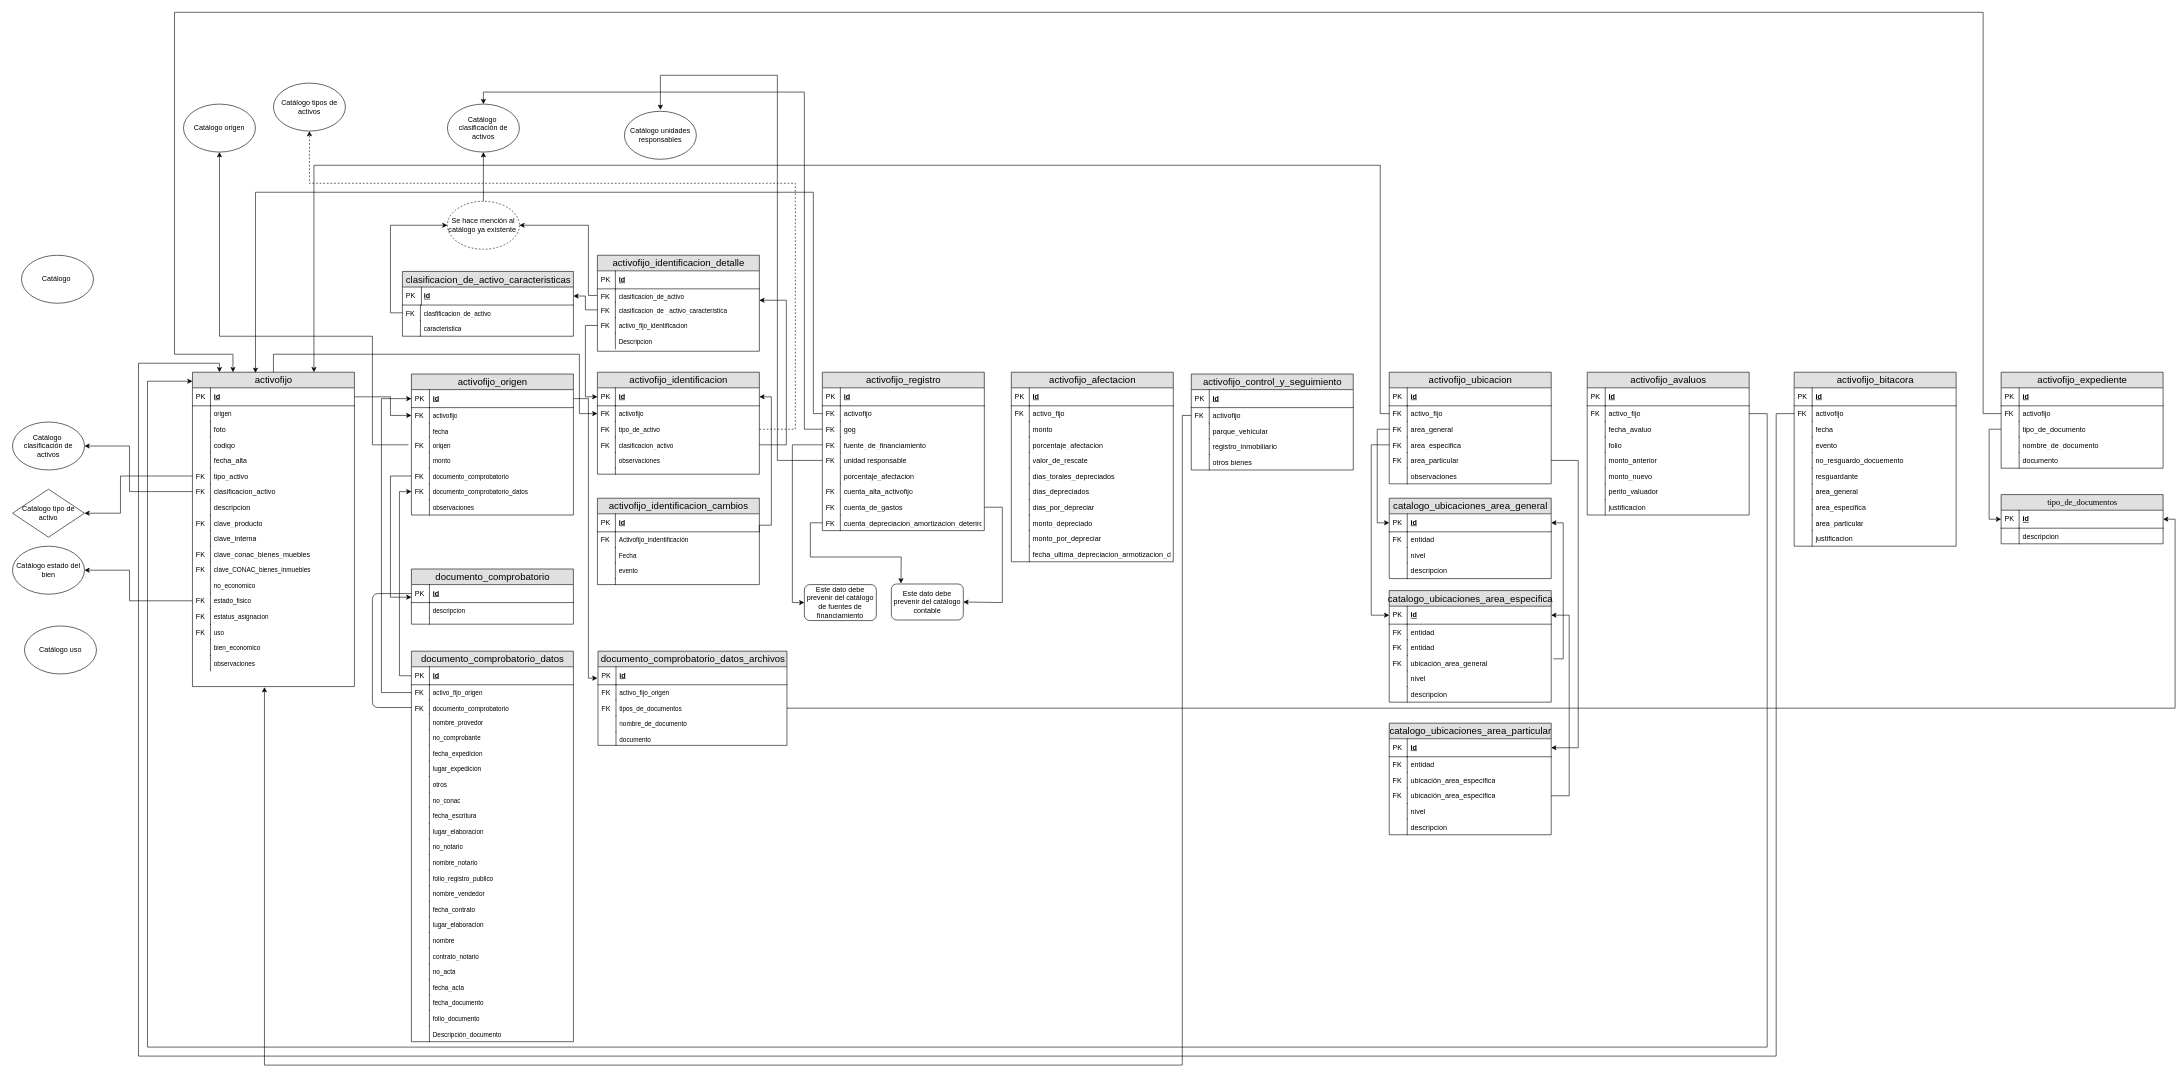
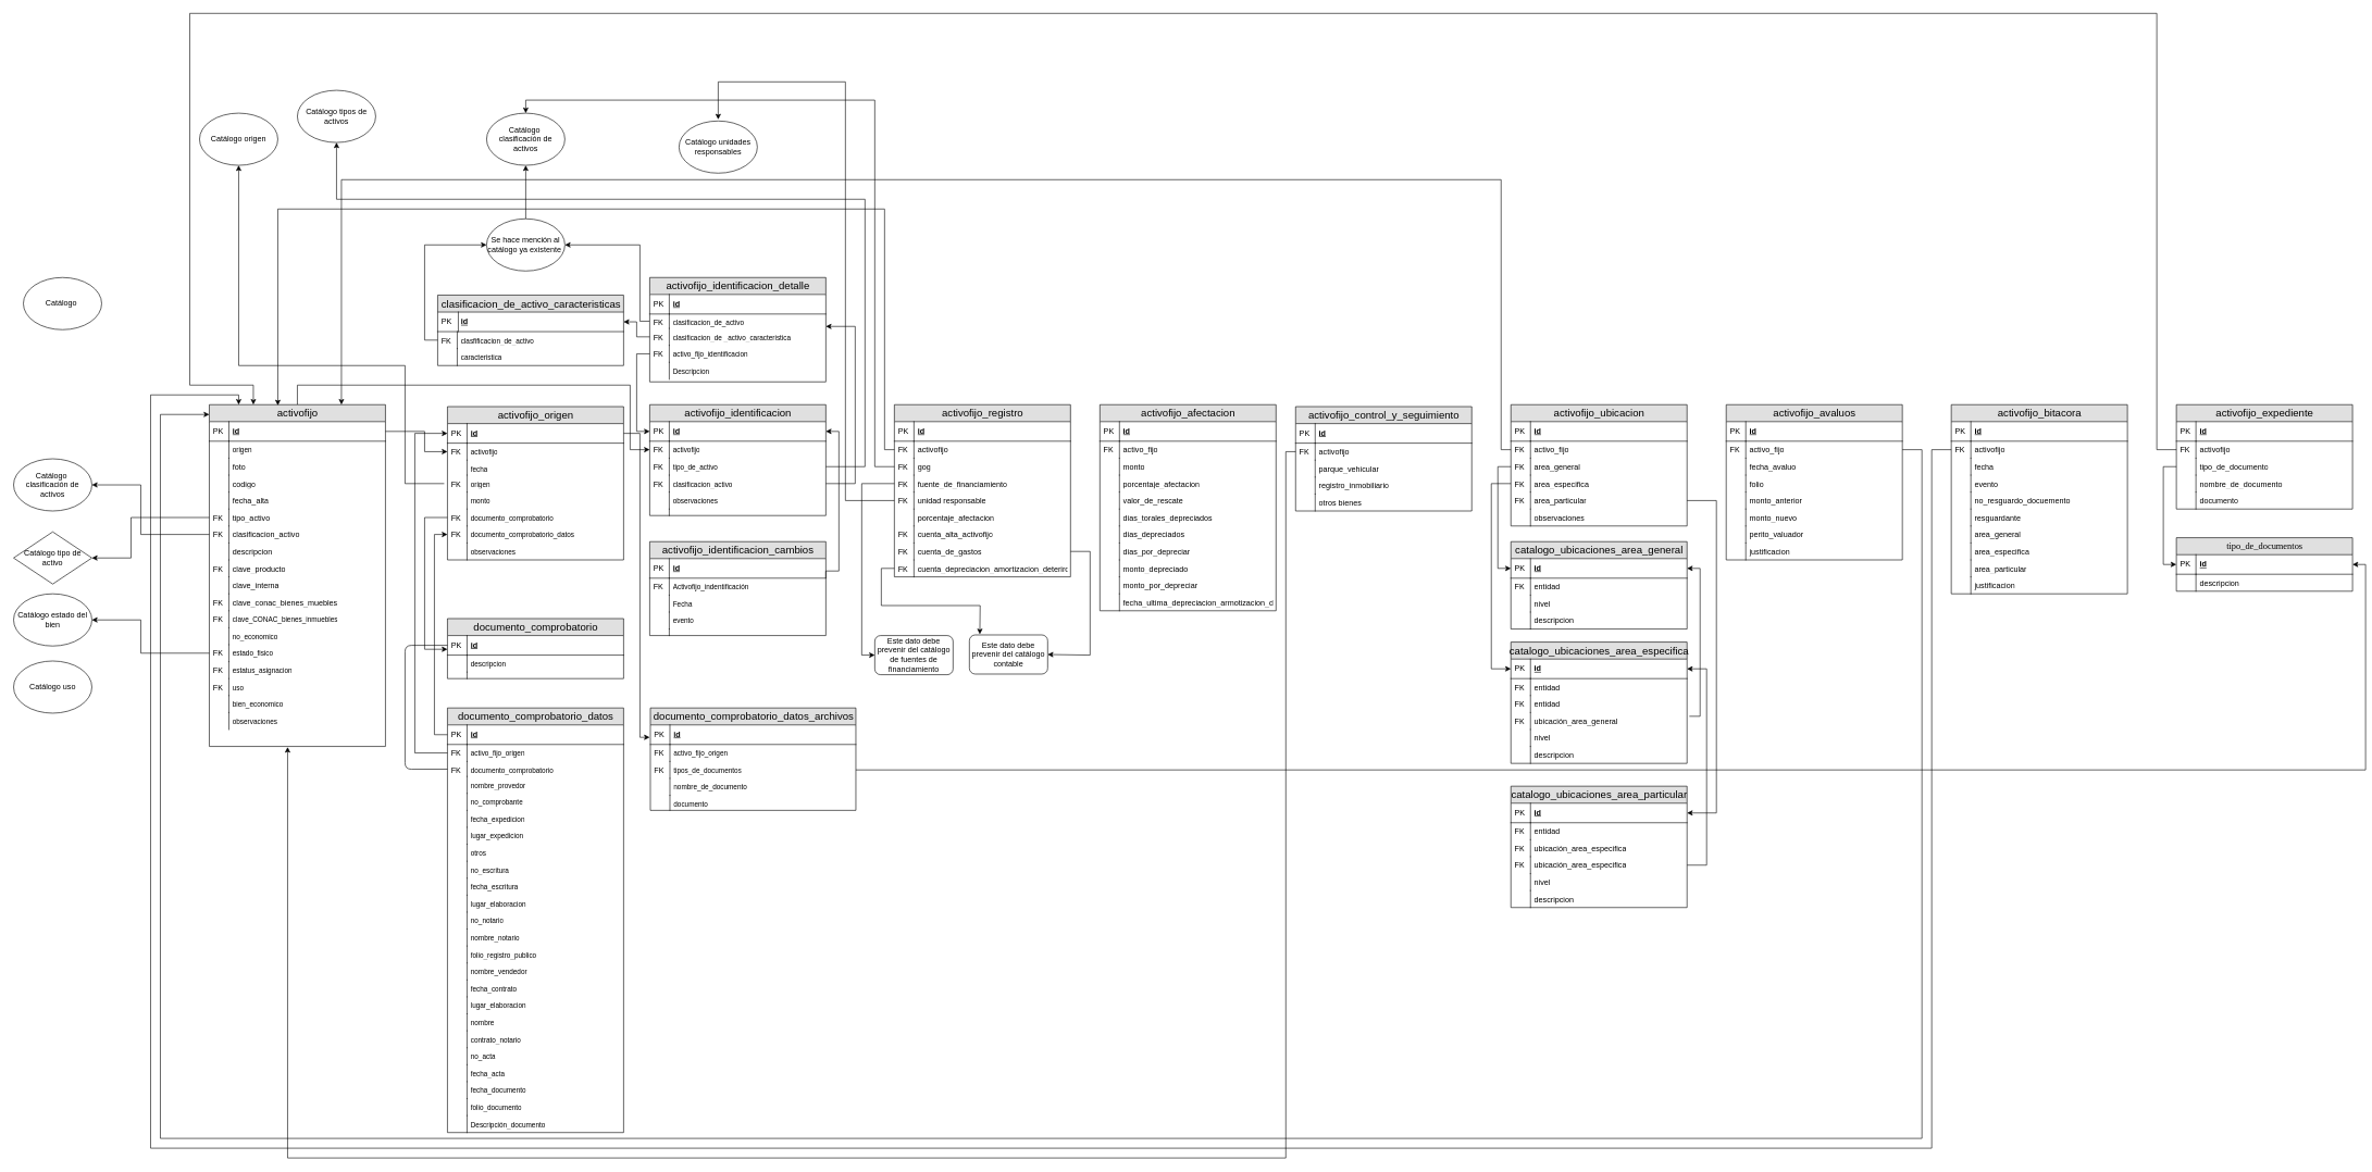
- <mxCell id="337" style="edgeStyle=orthogonalEdgeStyle;rounded=0;orthogonalLoop=1;jettySize=auto;html=1;entryX=0.5;entryY=1;entryDx=0;entryDy=0;dashed=1;" edge="1" parent="1" source="62" target="332"><mxGeometry relative="1" as="geometry"><Array as="points"><mxPoint x="1325" y="715" /><mxPoint x="1325" y="305" /><mxPoint x="515" y="305" /></Array></mxGeometry></mxCell>
+ <mxCell id="337" style="edgeStyle=orthogonalEdgeStyle;rounded=0;orthogonalLoop=1;jettySize=auto;html=1;entryX=0.5;entryY=1;entryDx=0;entryDy=0;" edge="1" parent="1" source="62" target="332"><mxGeometry relative="1" as="geometry"><Array as="points"><mxPoint x="1325" y="715" /><mxPoint x="1325" y="305" /><mxPoint x="515" y="305" /></Array></mxGeometry></mxCell>
- <mxCell id="326" value="Se hace mención al catálogo ya existente&amp;nbsp;" style="ellipse;whiteSpace=wrap;html=1;dashed=1;" vertex="1" parent="1"><mxGeometry x="745" y="335" width="120" height="80" as="geometry" /></mxCell>
+ <mxCell id="326" value="Se hace mención al catálogo ya existente&amp;nbsp;" style="ellipse;whiteSpace=wrap;html=1;" vertex="1" parent="1"><mxGeometry x="745" y="335" width="120" height="80" as="geometry" /></mxCell>
- <mxCell id="333" value="Catálogo uso" style="ellipse;whiteSpace=wrap;html=1;" vertex="1" parent="1"><mxGeometry x="40" y="1043" width="120" height="80" as="geometry" /></mxCell>
+ <mxCell id="333" value="Catálogo uso" style="ellipse;whiteSpace=wrap;html=1;" vertex="1" parent="1"><mxGeometry x="20" y="1013" width="120" height="80" as="geometry" /></mxCell>
- <mxCell id="276" value="&lt;span lang=&quot;ES&quot; style=&quot;font-size: 8pt ; font-family: &amp;#34;arial&amp;#34; , sans-serif&quot;&gt;no_conac&lt;/span&gt;" style="shape=partialRectangle;top=0;left=0;right=0;bottom=0;html=1;align=left;verticalAlign=top;fillColor=none;spacingLeft=34;spacingRight=4;whiteSpace=wrap;overflow=hidden;rotatable=0;points=[[0,0.5],[1,0.5]];portConstraint=eastwest;dropTarget=0;" vertex="1" parent="259"><mxGeometry y="235" width="270" height="26" as="geometry" /></mxCell>
+ <mxCell id="276" value="&lt;span lang=&quot;ES&quot; style=&quot;font-size: 8pt ; font-family: &amp;#34;arial&amp;#34; , sans-serif&quot;&gt;no_escritura&lt;/span&gt;" style="shape=partialRectangle;top=0;left=0;right=0;bottom=0;html=1;align=left;verticalAlign=top;fillColor=none;spacingLeft=34;spacingRight=4;whiteSpace=wrap;overflow=hidden;rotatable=0;points=[[0,0.5],[1,0.5]];portConstraint=eastwest;dropTarget=0;" vertex="1" parent="259"><mxGeometry y="235" width="270" height="26" as="geometry" /></mxCell>
